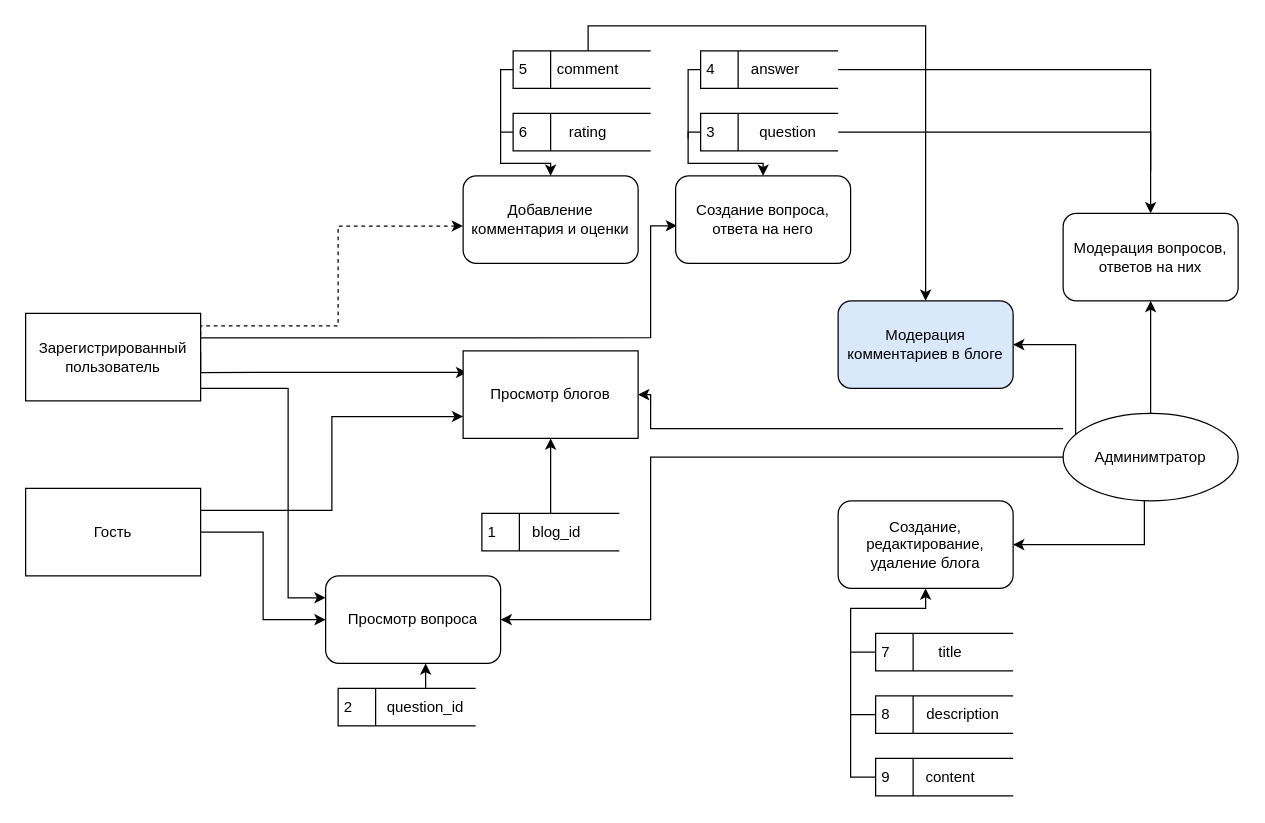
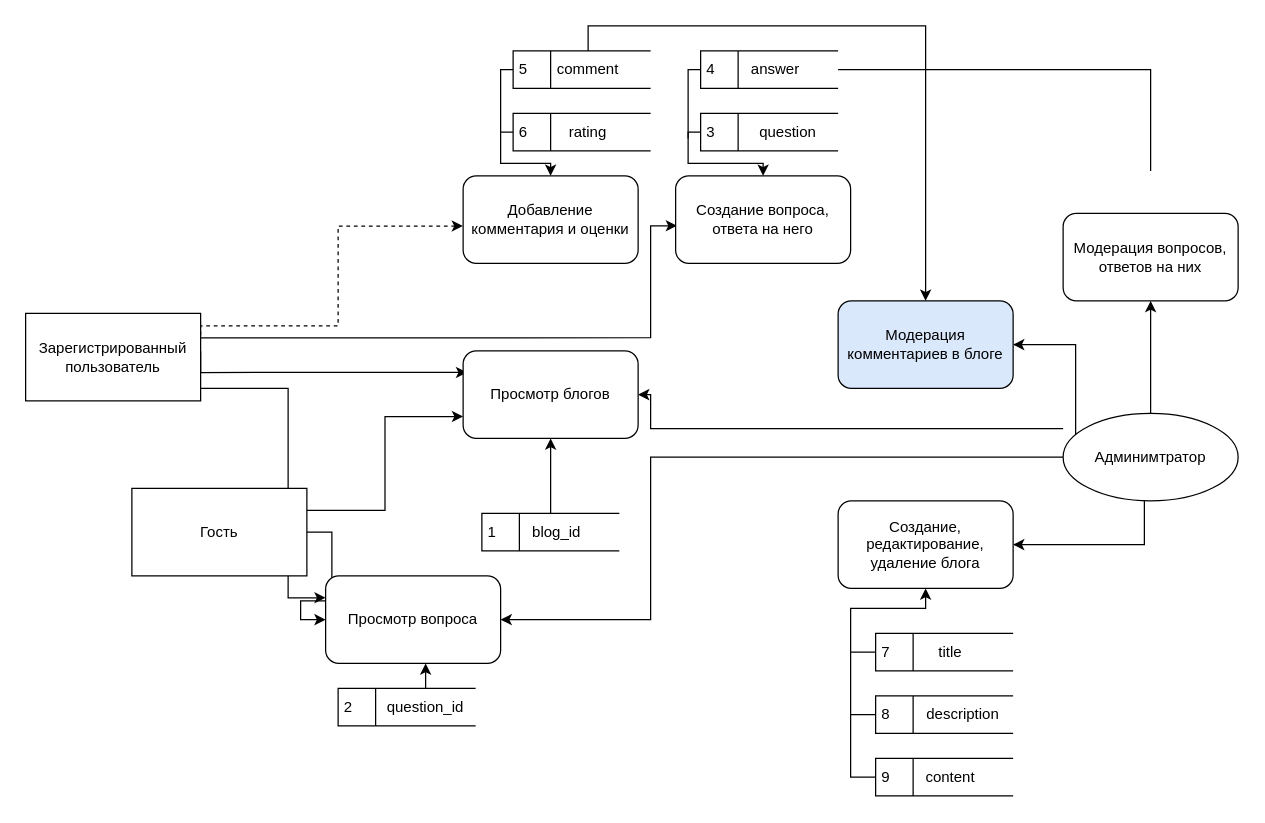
- <mxCell id="29" style="edgeStyle=orthogonalEdgeStyle;rounded=0;orthogonalLoop=1;jettySize=auto;html=1;" parent="1" source="30" target="27" edge="1"><mxGeometry relative="1" as="geometry" /></mxCell>
- <mxCell id="16" value="Просмотр блогов" style="whiteSpace=wrap;html=1;rounded=0;" parent="1" vertex="1"><mxGeometry x="370" y="280" width="140" height="70" as="geometry" /></mxCell>
+ <mxCell id="16" value="Просмотр блогов" style="rounded=1;whiteSpace=wrap;html=1;" parent="1" vertex="1"><mxGeometry x="370" y="280" width="140" height="70" as="geometry" /></mxCell>
- <mxCell id="15" value="Гость" style="html=1;dashed=0;whiteSpace=wrap;" parent="1" vertex="1"><mxGeometry x="20" y="390" width="140" height="70" as="geometry" /></mxCell>
+ <mxCell id="15" value="Гость" style="html=1;dashed=0;whiteSpace=wrap;" parent="1" vertex="1"><mxGeometry x="105" y="390" width="140" height="70" as="geometry" /></mxCell>
